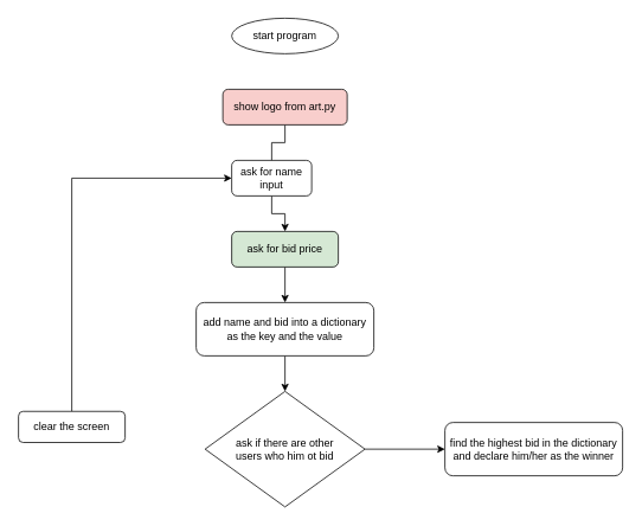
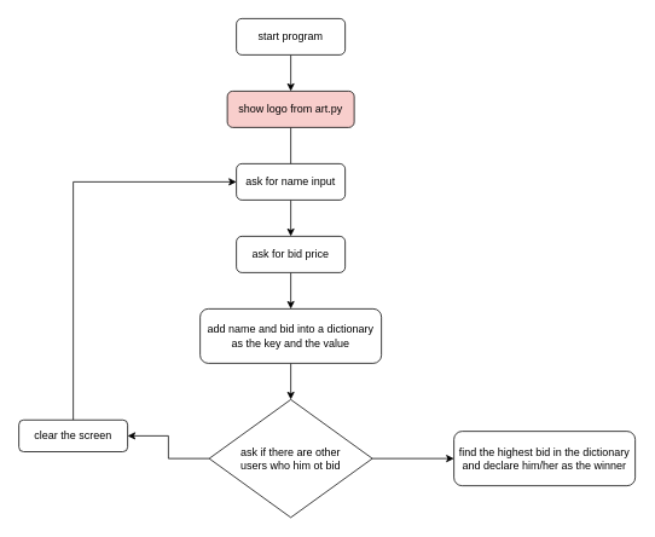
- <mxCell id="3" value="start program" style="ellipse;whiteSpace=wrap;html=1;" vertex="1" parent="1"><mxGeometry x="260" y="20" width="120" height="40" as="geometry" /></mxCell>
+ <mxCell id="3" value="start program" style="rounded=1;whiteSpace=wrap;html=1;" vertex="1" parent="1"><mxGeometry x="260" y="20" width="120" height="40" as="geometry" /></mxCell>
+ <mxCell id="2" style="edgeStyle=orthogonalEdgeStyle;rounded=0;orthogonalLoop=1;jettySize=auto;html=1;exitX=0.5;exitY=1;exitDx=0;exitDy=0;entryX=0.5;entryY=0;entryDx=0;entryDy=0;fontSize=12;" edge="1" parent="1" source="3" target="5"><mxGeometry relative="1" as="geometry" /></mxCell>
- <mxCell id="7" value="ask for name input" style="rounded=1;whiteSpace=wrap;html=1;" vertex="1" parent="1"><mxGeometry x="260" y="180" width="90" height="40" as="geometry" /></mxCell>
+ <mxCell id="7" value="ask for name input" style="rounded=1;whiteSpace=wrap;html=1;" vertex="1" parent="1"><mxGeometry x="260" y="180" width="120" height="40" as="geometry" /></mxCell>
- <mxCell id="9" value="ask for bid price" style="rounded=1;whiteSpace=wrap;html=1;fillColor=#d5e8d4;" vertex="1" parent="1"><mxGeometry x="260" y="260" width="120" height="40" as="geometry" /></mxCell>
+ <mxCell id="9" value="ask for bid price" style="rounded=1;whiteSpace=wrap;html=1;" vertex="1" parent="1"><mxGeometry x="260" y="260" width="120" height="40" as="geometry" /></mxCell>
+ <mxCell id="12" style="edgeStyle=orthogonalEdgeStyle;rounded=0;orthogonalLoop=1;jettySize=auto;html=1;exitX=0;exitY=0.5;exitDx=0;exitDy=0;fontSize=12;" edge="1" parent="1" source="14" target="16"><mxGeometry relative="1" as="geometry" /></mxCell>
